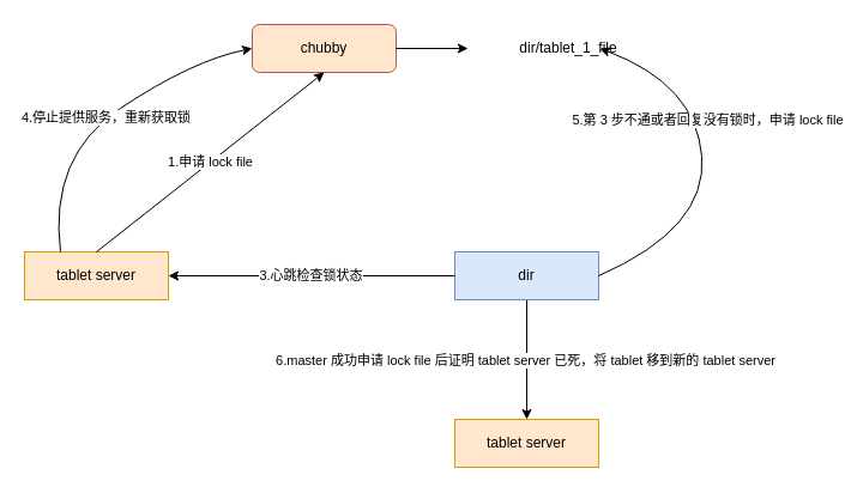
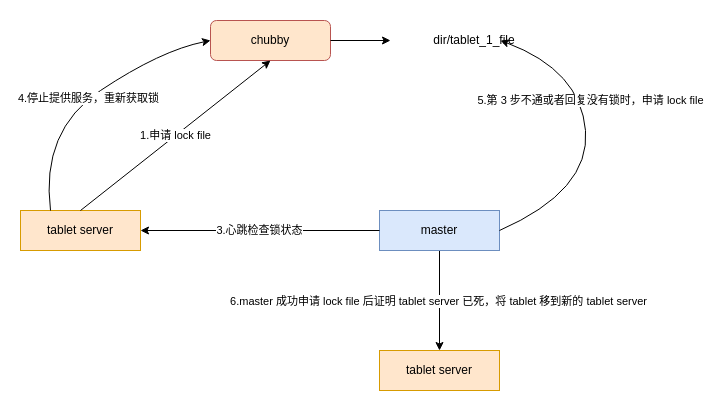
- <mxCell id="8" value="dir" style="rounded=0;whiteSpace=wrap;html=1;fillColor=#dae8fc;strokeColor=#6c8ebf;" vertex="1" parent="1"><mxGeometry x="379" y="210" width="120" height="40" as="geometry" /></mxCell>
+ <mxCell id="8" value="master" style="rounded=0;whiteSpace=wrap;html=1;fillColor=#dae8fc;strokeColor=#6c8ebf;" vertex="1" parent="1"><mxGeometry x="379" y="210" width="120" height="40" as="geometry" /></mxCell>
